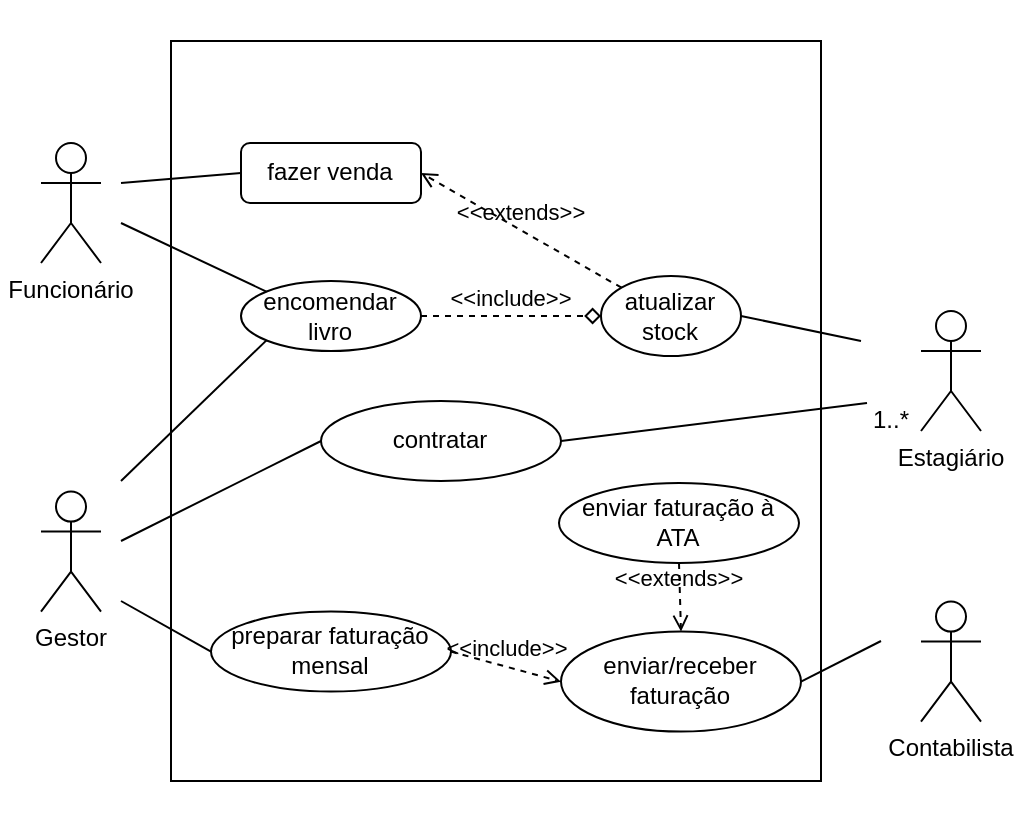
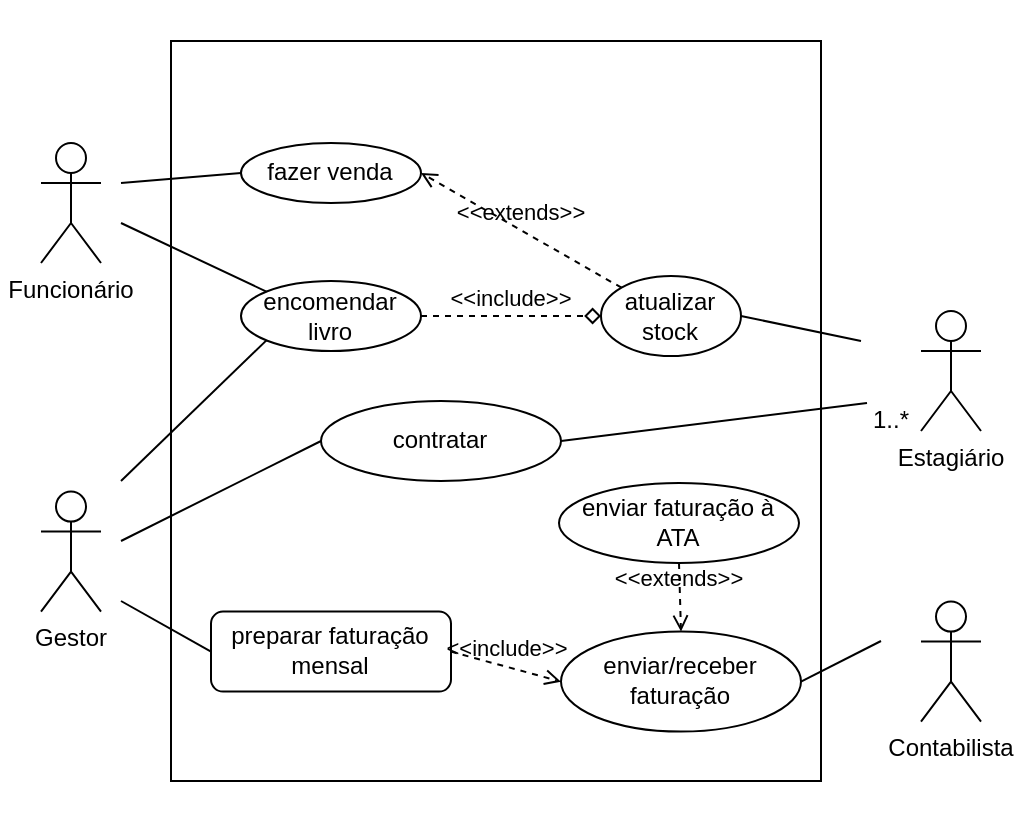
- <mxCell id="7" value="fazer venda" style="whiteSpace=wrap;html=1;rounded=1;" vertex="1" parent="1"><mxGeometry x="120" y="71" width="90" height="30" as="geometry" /></mxCell>
+ <mxCell id="7" value="fazer venda" style="ellipse;whiteSpace=wrap;html=1;" vertex="1" parent="1"><mxGeometry x="120" y="71" width="90" height="30" as="geometry" /></mxCell>
- <mxCell id="11" value="preparar faturação mensal" style="ellipse;whiteSpace=wrap;html=1;" vertex="1" parent="1"><mxGeometry x="105" y="305.31" width="120" height="40" as="geometry" /></mxCell>
+ <mxCell id="11" value="preparar faturação mensal" style="whiteSpace=wrap;html=1;rounded=1;" vertex="1" parent="1"><mxGeometry x="105" y="305.31" width="120" height="40" as="geometry" /></mxCell>
